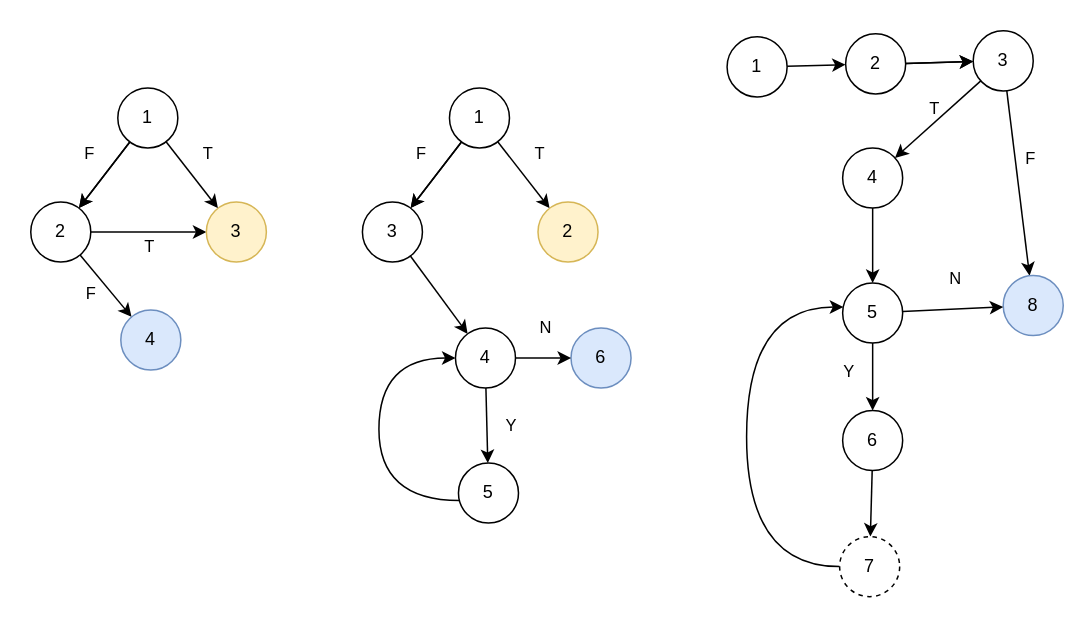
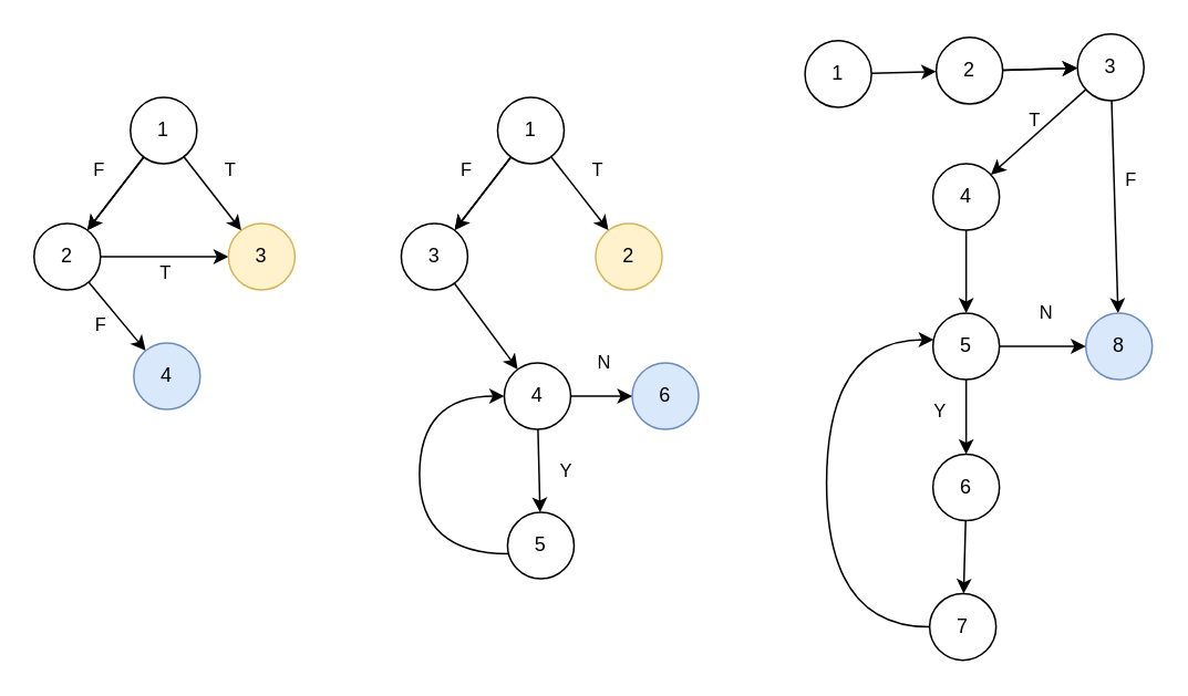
- <mxCell id="30" value="8" style="ellipse;whiteSpace=wrap;html=1;fillColor=#dae8fc;strokeColor=#6c8ebf;" vertex="1" parent="1"><mxGeometry x="668" y="183" width="40" height="40" as="geometry" /></mxCell>
+ <mxCell id="30" value="8" style="ellipse;whiteSpace=wrap;html=1;fillColor=#dae8fc;strokeColor=#6c8ebf;" vertex="1" parent="1"><mxGeometry x="653" y="188" width="40" height="40" as="geometry" /></mxCell>
- <mxCell id="41" value="7" style="ellipse;whiteSpace=wrap;html=1;dashed=1;" vertex="1" parent="1"><mxGeometry x="559" y="357" width="40" height="40" as="geometry" /></mxCell>
+ <mxCell id="41" value="7" style="ellipse;whiteSpace=wrap;html=1;" vertex="1" parent="1"><mxGeometry x="559" y="357" width="40" height="40" as="geometry" /></mxCell>
